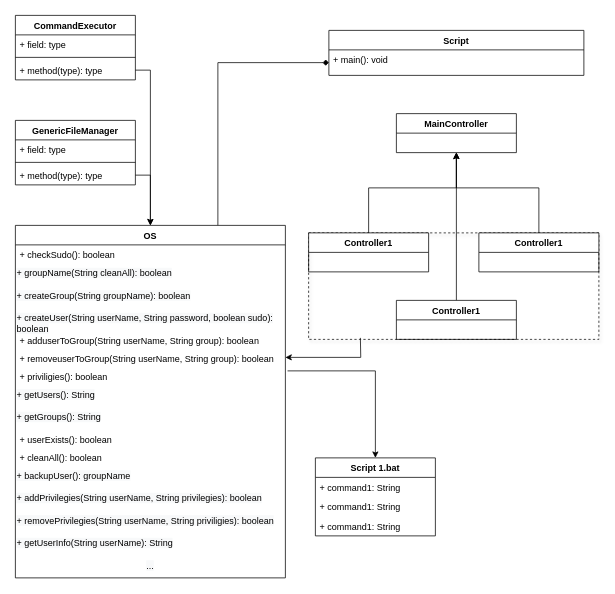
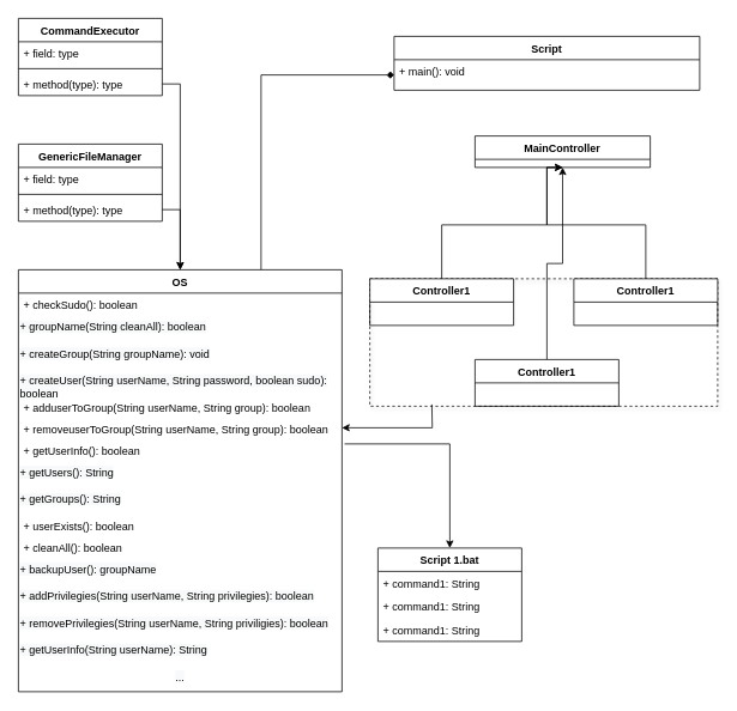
- <mxCell id="38" value="MainController" style="swimlane;fontStyle=1;align=center;verticalAlign=top;childLayout=stackLayout;horizontal=1;startSize=26;horizontalStack=0;resizeParent=1;resizeParentMax=0;resizeLast=0;collapsible=1;marginBottom=0;" parent="1" vertex="1"><mxGeometry x="528" y="151" width="160" height="52" as="geometry" /></mxCell>
+ <mxCell id="38" value="MainController" style="swimlane;fontStyle=1;align=center;verticalAlign=top;childLayout=stackLayout;horizontal=1;startSize=26;horizontalStack=0;resizeParent=1;resizeParentMax=0;resizeLast=0;collapsible=1;marginBottom=0;" parent="1" vertex="1"><mxGeometry x="528" y="151" width="195" height="35" as="geometry" /></mxCell>
- <mxCell id="14" value="&lt;span style=&quot;color: rgb(0 , 0 , 0) ; font-family: &amp;#34;helvetica&amp;#34; ; font-size: 12px ; font-style: normal ; font-weight: 400 ; letter-spacing: normal ; text-align: left ; text-indent: 0px ; text-transform: none ; word-spacing: 0px ; background-color: rgb(248 , 249 , 250) ; display: inline ; float: none&quot;&gt;+ createGroup(String groupName): boolean&lt;/span&gt;&lt;br style=&quot;padding: 0px ; margin: 0px ; color: rgb(0 , 0 , 0) ; font-family: &amp;#34;helvetica&amp;#34; ; font-size: 12px ; font-style: normal ; font-weight: 400 ; letter-spacing: normal ; text-align: left ; text-indent: 0px ; text-transform: none ; word-spacing: 0px ; background-color: rgb(248 , 249 , 250)&quot;&gt;" style="text;whiteSpace=wrap;html=1;" parent="11" vertex="1"><mxGeometry y="80" width="360" height="30" as="geometry" /></mxCell>
+ <mxCell id="14" value="&lt;span style=&quot;color: rgb(0 , 0 , 0) ; font-family: &amp;#34;helvetica&amp;#34; ; font-size: 12px ; font-style: normal ; font-weight: 400 ; letter-spacing: normal ; text-align: left ; text-indent: 0px ; text-transform: none ; word-spacing: 0px ; background-color: rgb(248 , 249 , 250) ; display: inline ; float: none&quot;&gt;+ createGroup(String groupName): void&lt;/span&gt;&lt;br style=&quot;padding: 0px ; margin: 0px ; color: rgb(0 , 0 , 0) ; font-family: &amp;#34;helvetica&amp;#34; ; font-size: 12px ; font-style: normal ; font-weight: 400 ; letter-spacing: normal ; text-align: left ; text-indent: 0px ; text-transform: none ; word-spacing: 0px ; background-color: rgb(248 , 249 , 250)&quot;&gt;" style="text;whiteSpace=wrap;html=1;" parent="11" vertex="1"><mxGeometry y="80" width="360" height="30" as="geometry" /></mxCell>
- <mxCell id="18" value="+ priviligies(): boolean" style="text;strokeColor=none;fillColor=none;align=left;verticalAlign=top;spacingLeft=4;spacingRight=4;overflow=hidden;rotatable=0;points=[[0,0.5],[1,0.5]];portConstraint=eastwest;" parent="11" vertex="1"><mxGeometry y="188" width="360" height="24" as="geometry" /></mxCell>
+ <mxCell id="18" value="+ getUserInfo(): boolean" style="text;strokeColor=none;fillColor=none;align=left;verticalAlign=top;spacingLeft=4;spacingRight=4;overflow=hidden;rotatable=0;points=[[0,0.5],[1,0.5]];portConstraint=eastwest;" parent="11" vertex="1"><mxGeometry y="188" width="360" height="24" as="geometry" /></mxCell>
